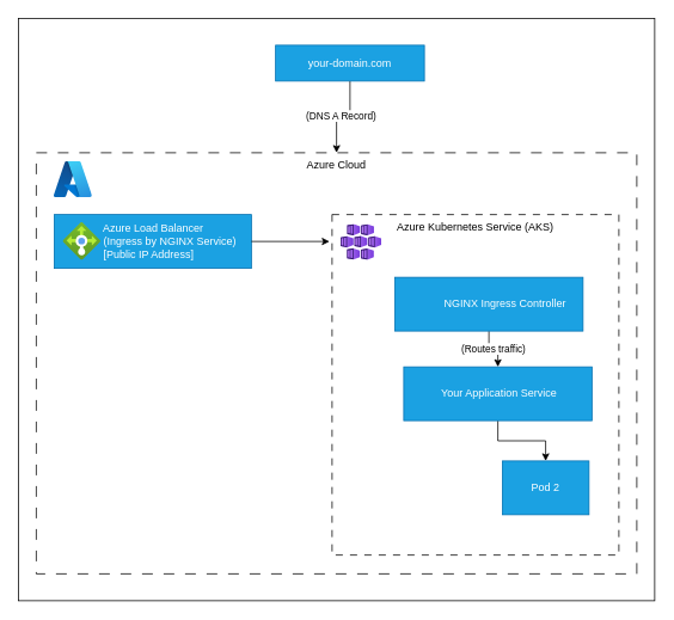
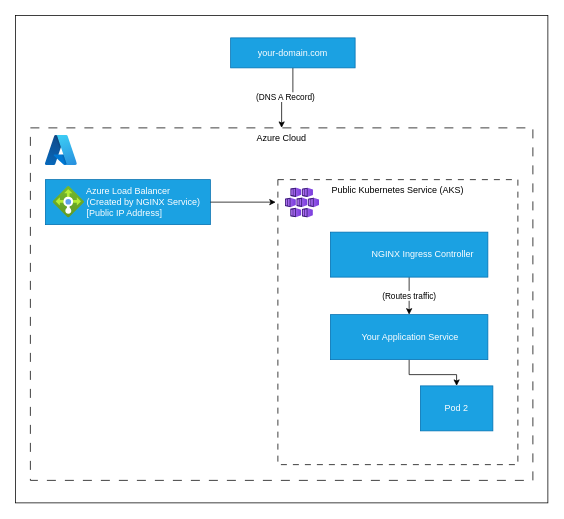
- <mxCell id="10" value="&lt;span class=&quot;selected&quot;&gt;Azure Kubernetes Service (AKS)&lt;/span&gt;" style="rounded=0;whiteSpace=wrap;html=1;fillColor=none;dashed=1;dashPattern=8 8;verticalAlign=top;" parent="1" vertex="1"><mxGeometry x="370" y="239" width="320" height="380" as="geometry" /></mxCell>
+ <mxCell id="10" value="&lt;span class=&quot;selected&quot;&gt;Public Kubernetes Service (AKS)&lt;/span&gt;" style="rounded=0;whiteSpace=wrap;html=1;fillColor=none;dashed=1;dashPattern=8 8;verticalAlign=top;" parent="1" vertex="1"><mxGeometry x="370" y="239" width="320" height="380" as="geometry" /></mxCell>
- <mxCell id="8" value="&lt;blockquote style=&quot;margin: 0 0 0 40px; border: none; padding: 0px;&quot;&gt;&lt;span class=&quot;selected&quot;&gt;&amp;nbsp; &amp;nbsp; Azure Load Balancer&lt;/span&gt;&lt;div&gt;&lt;span class=&quot;selected&quot;&gt;&lt;span class=&quot;selected&quot;&gt;&amp;nbsp; &amp;nbsp; (Ingress by NGINX Service)&lt;/span&gt;&lt;/span&gt;&lt;/div&gt;&lt;div style=&quot;&quot;&gt;&lt;span class=&quot;selected&quot;&gt;&lt;span class=&quot;selected&quot;&gt;&lt;span class=&quot;selected&quot;&gt;&amp;nbsp; &amp;nbsp; [Public IP Address]&amp;nbsp;&lt;/span&gt;&lt;/span&gt;&lt;/span&gt;&lt;/div&gt;&lt;/blockquote&gt;" style="rounded=0;whiteSpace=wrap;html=1;fillColor=#1ba1e2;fontColor=#ffffff;strokeColor=#006EAF;align=left;" parent="1" vertex="1"><mxGeometry x="60" y="239" width="220" height="60" as="geometry" /></mxCell>
+ <mxCell id="8" value="&lt;blockquote style=&quot;margin: 0 0 0 40px; border: none; padding: 0px;&quot;&gt;&lt;span class=&quot;selected&quot;&gt;&amp;nbsp; &amp;nbsp; Azure Load Balancer&lt;/span&gt;&lt;div&gt;&lt;span class=&quot;selected&quot;&gt;&lt;span class=&quot;selected&quot;&gt;&amp;nbsp; &amp;nbsp; (Created by NGINX Service)&lt;/span&gt;&lt;/span&gt;&lt;/div&gt;&lt;div style=&quot;&quot;&gt;&lt;span class=&quot;selected&quot;&gt;&lt;span class=&quot;selected&quot;&gt;&lt;span class=&quot;selected&quot;&gt;&amp;nbsp; &amp;nbsp; [Public IP Address]&amp;nbsp;&lt;/span&gt;&lt;/span&gt;&lt;/span&gt;&lt;/div&gt;&lt;/blockquote&gt;" style="rounded=0;whiteSpace=wrap;html=1;fillColor=#1ba1e2;fontColor=#ffffff;strokeColor=#006EAF;align=left;" parent="1" vertex="1"><mxGeometry x="60" y="239" width="220" height="60" as="geometry" /></mxCell>
- <mxCell id="16" value="&lt;blockquote style=&quot;margin: 0 0 0 40px; border: none; padding: 0px;&quot;&gt;&lt;span class=&quot;selected&quot;&gt;Your Application Service&lt;/span&gt;&lt;/blockquote&gt;" style="rounded=0;whiteSpace=wrap;html=1;fillColor=#1ba1e2;fontColor=#ffffff;strokeColor=#006EAF;align=left;" parent="1" vertex="1"><mxGeometry x="450" y="409" width="210" height="60" as="geometry" /></mxCell>
+ <mxCell id="16" value="&lt;blockquote style=&quot;margin: 0 0 0 40px; border: none; padding: 0px;&quot;&gt;&lt;span class=&quot;selected&quot;&gt;Your Application Service&lt;/span&gt;&lt;/blockquote&gt;" style="rounded=0;whiteSpace=wrap;html=1;fillColor=#1ba1e2;fontColor=#ffffff;strokeColor=#006EAF;align=left;" parent="1" vertex="1"><mxGeometry x="440" y="419" width="210" height="60" as="geometry" /></mxCell>
